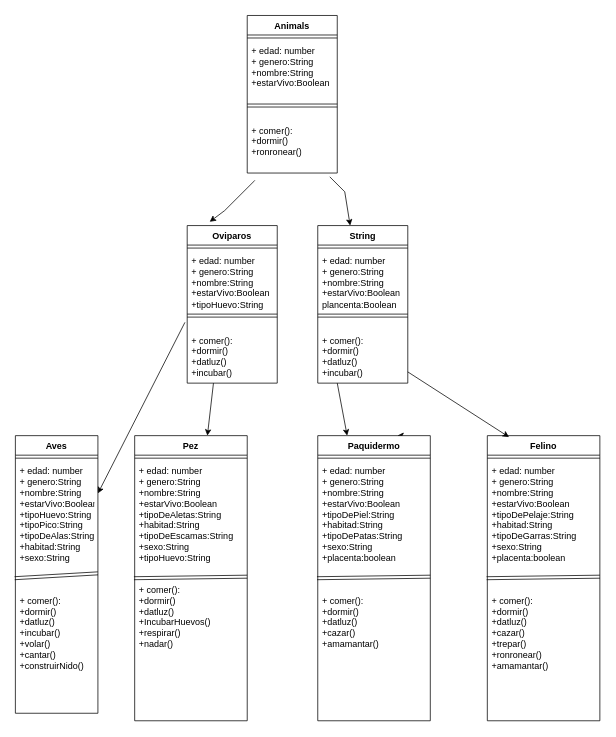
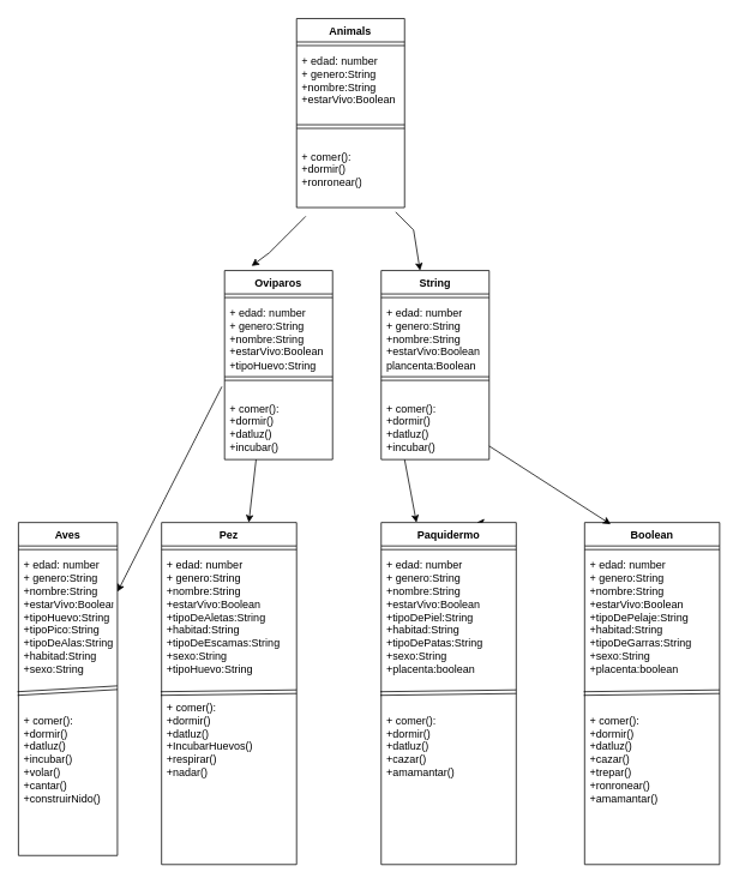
- <mxCell id="21" value="Felino" style="swimlane;fontStyle=1;align=center;verticalAlign=top;childLayout=stackLayout;horizontal=1;startSize=26;horizontalStack=0;resizeParent=1;resizeParentMax=0;resizeLast=0;collapsible=1;marginBottom=0;whiteSpace=wrap;html=1;" vertex="1" parent="1"><mxGeometry x="649" y="580" width="150" height="380" as="geometry" /></mxCell>
+ <mxCell id="21" value="Boolean" style="swimlane;fontStyle=1;align=center;verticalAlign=top;childLayout=stackLayout;horizontal=1;startSize=26;horizontalStack=0;resizeParent=1;resizeParentMax=0;resizeLast=0;collapsible=1;marginBottom=0;whiteSpace=wrap;html=1;" vertex="1" parent="1"><mxGeometry x="649" y="580" width="150" height="380" as="geometry" /></mxCell>
